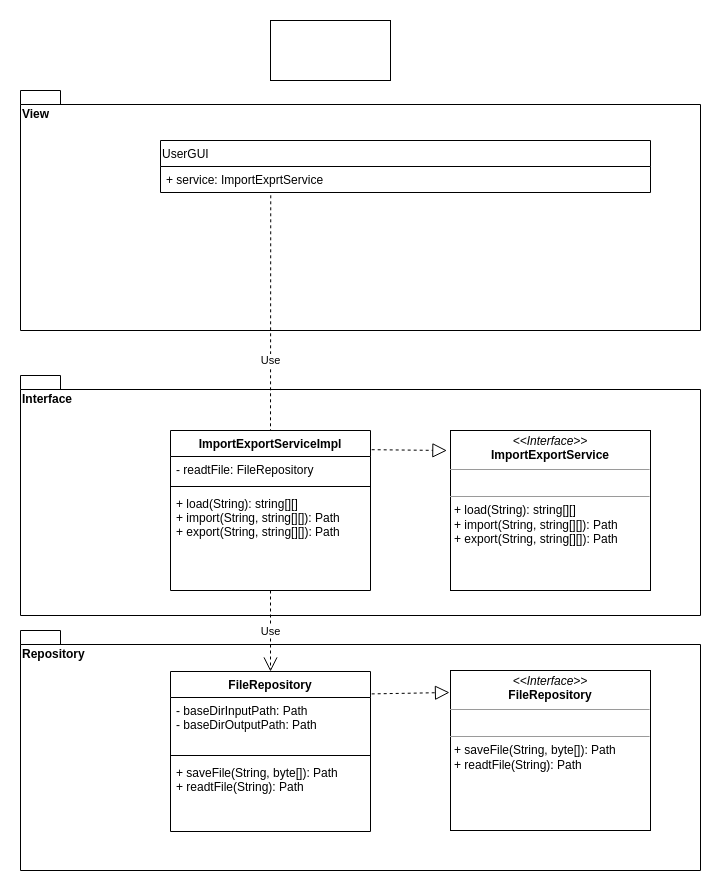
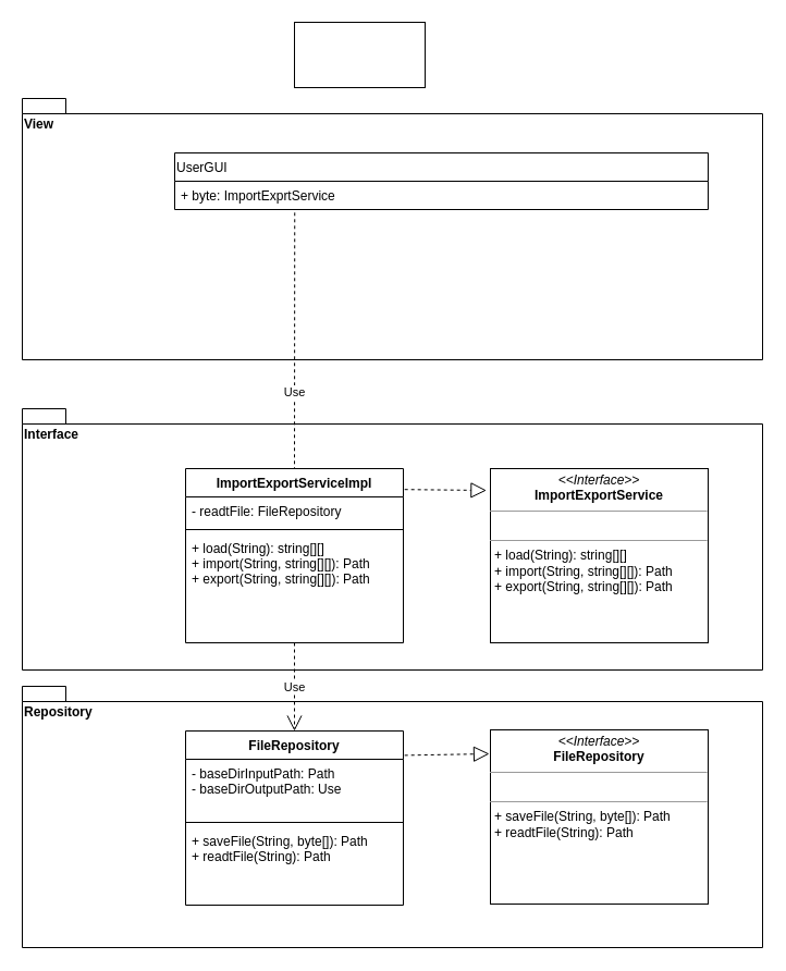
- <mxCell id="19" value="+ service: ImportExprtService" style="text;strokeColor=none;fillColor=none;align=left;verticalAlign=top;spacingLeft=4;spacingRight=4;overflow=hidden;rotatable=0;points=[[0,0.5],[1,0.5]];portConstraint=eastwest;" parent="18" vertex="1"><mxGeometry y="26" width="490" height="26" as="geometry" /></mxCell>
+ <mxCell id="19" value="+ byte: ImportExprtService" style="text;strokeColor=none;fillColor=none;align=left;verticalAlign=top;spacingLeft=4;spacingRight=4;overflow=hidden;rotatable=0;points=[[0,0.5],[1,0.5]];portConstraint=eastwest;" parent="18" vertex="1"><mxGeometry y="26" width="490" height="26" as="geometry" /></mxCell>
- <mxCell id="7" value="- baseDirInputPath: Path&#10;- baseDirOutputPath: Path" style="text;strokeColor=none;fillColor=none;align=left;verticalAlign=top;spacingLeft=4;spacingRight=4;overflow=hidden;rotatable=0;points=[[0,0.5],[1,0.5]];portConstraint=eastwest;" parent="6" vertex="1"><mxGeometry y="26" width="200" height="54" as="geometry" /></mxCell>
+ <mxCell id="7" value="- baseDirInputPath: Path&#10;- baseDirOutputPath: Use" style="text;strokeColor=none;fillColor=none;align=left;verticalAlign=top;spacingLeft=4;spacingRight=4;overflow=hidden;rotatable=0;points=[[0,0.5],[1,0.5]];portConstraint=eastwest;" parent="6" vertex="1"><mxGeometry y="26" width="200" height="54" as="geometry" /></mxCell>
